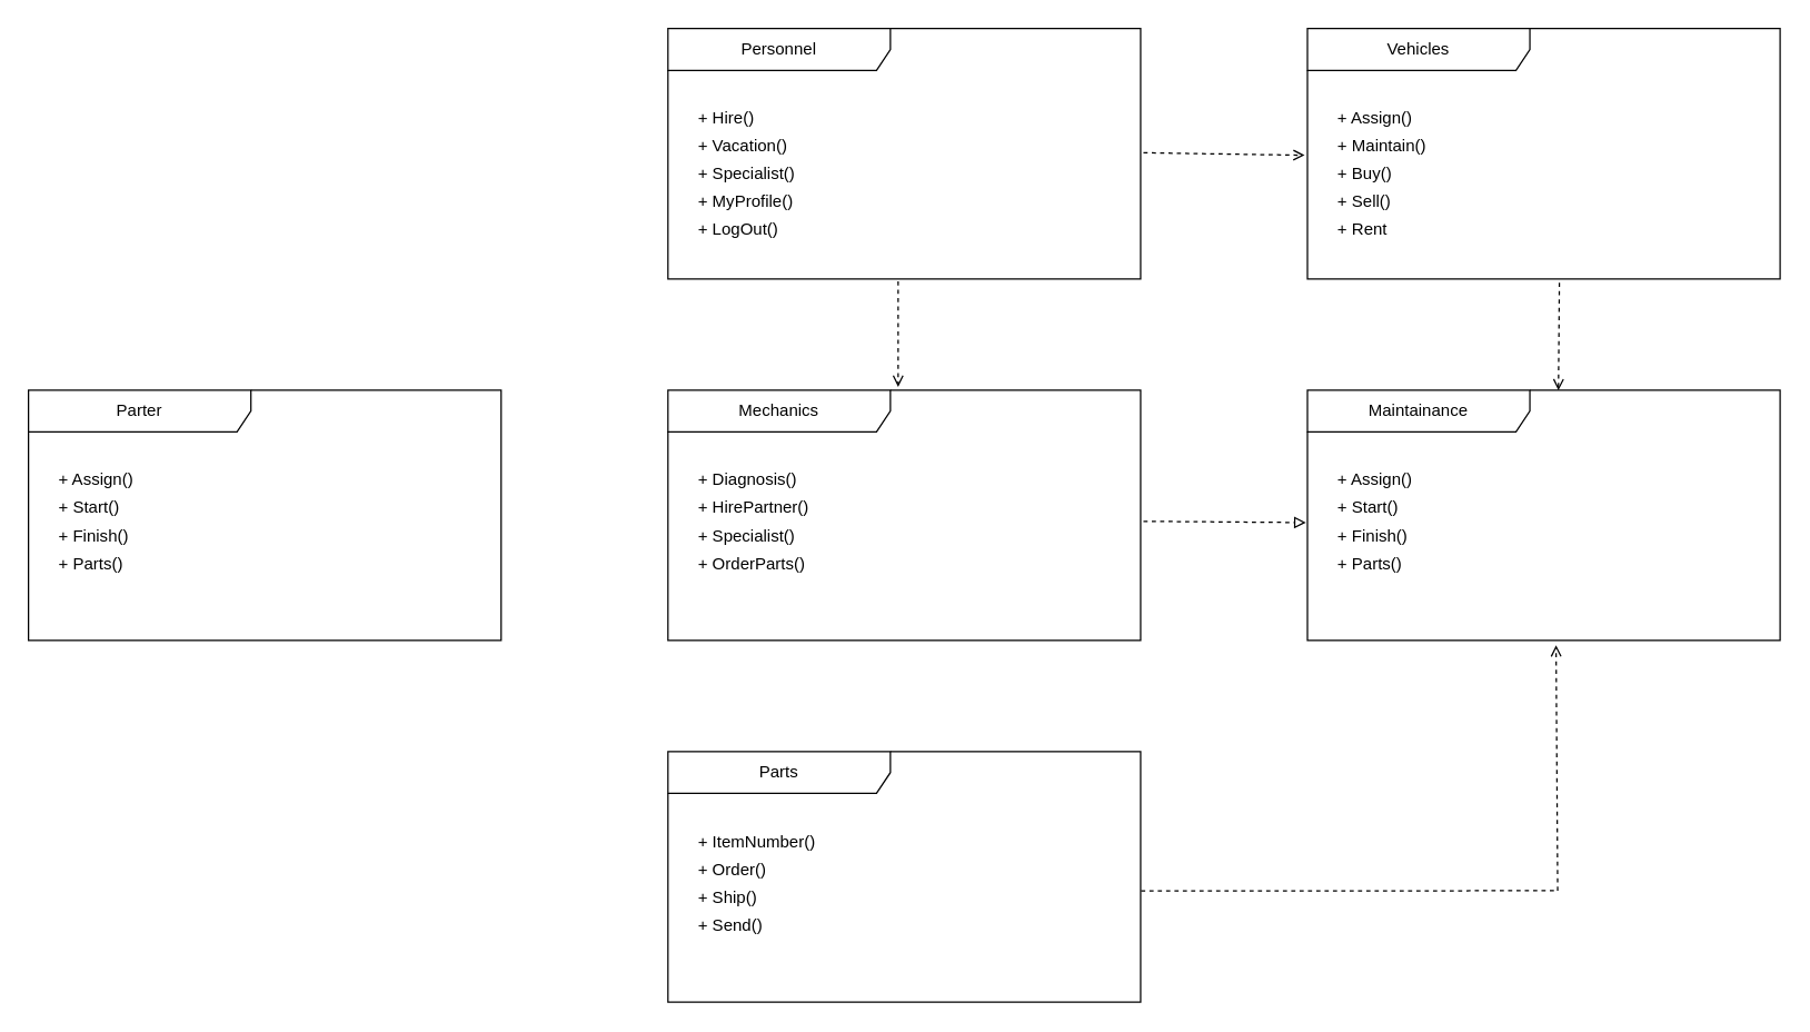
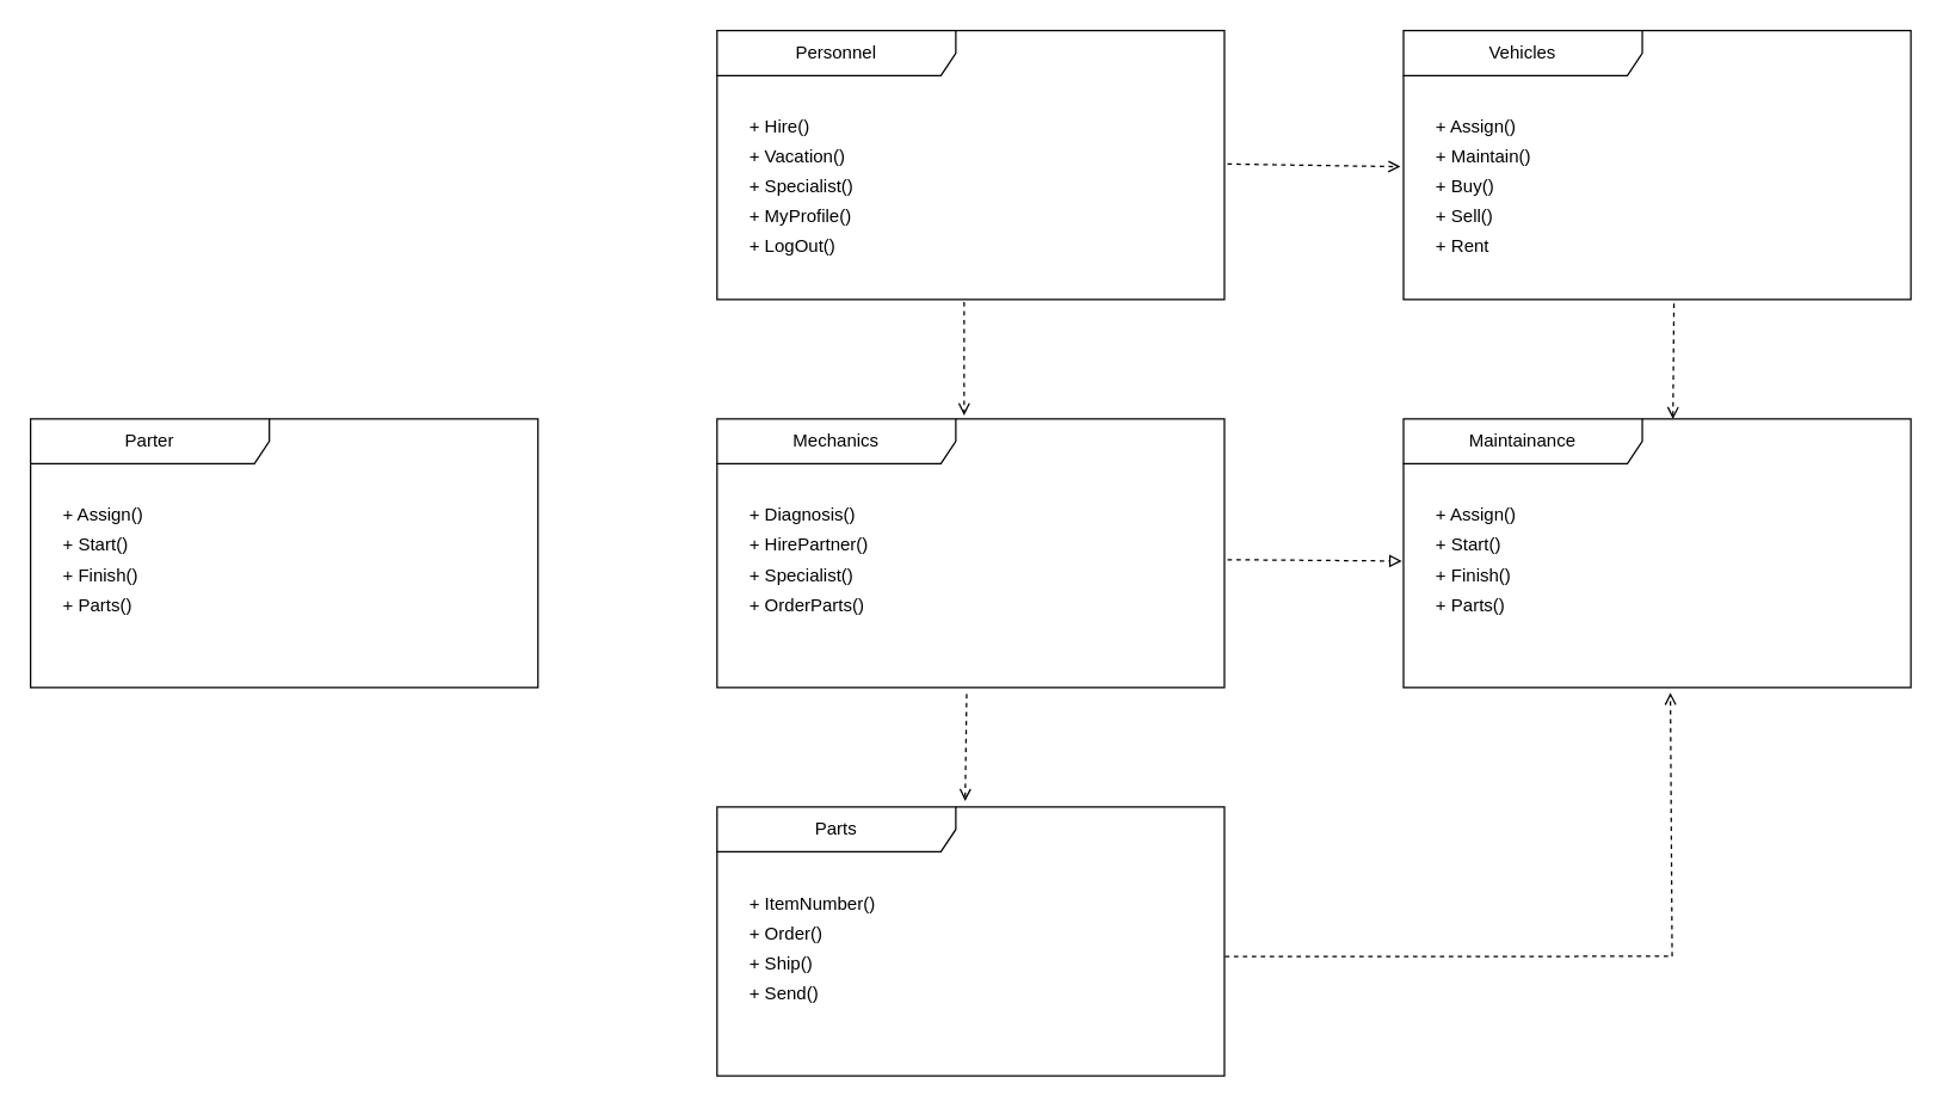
+ <mxCell id="32" value="" style="endArrow=open;dashed=1;html=1;rounded=0;endFill=0;exitX=0.492;exitY=1.024;exitDx=0;exitDy=0;exitPerimeter=0;entryX=0.489;entryY=-0.022;entryDx=0;entryDy=0;entryPerimeter=0;" parent="1" source="15" target="27" edge="1"><mxGeometry width="50" height="50" relative="1" as="geometry"><mxPoint x="850" y="500" as="sourcePoint" /><mxPoint x="900" y="450" as="targetPoint" /></mxGeometry></mxCell>
